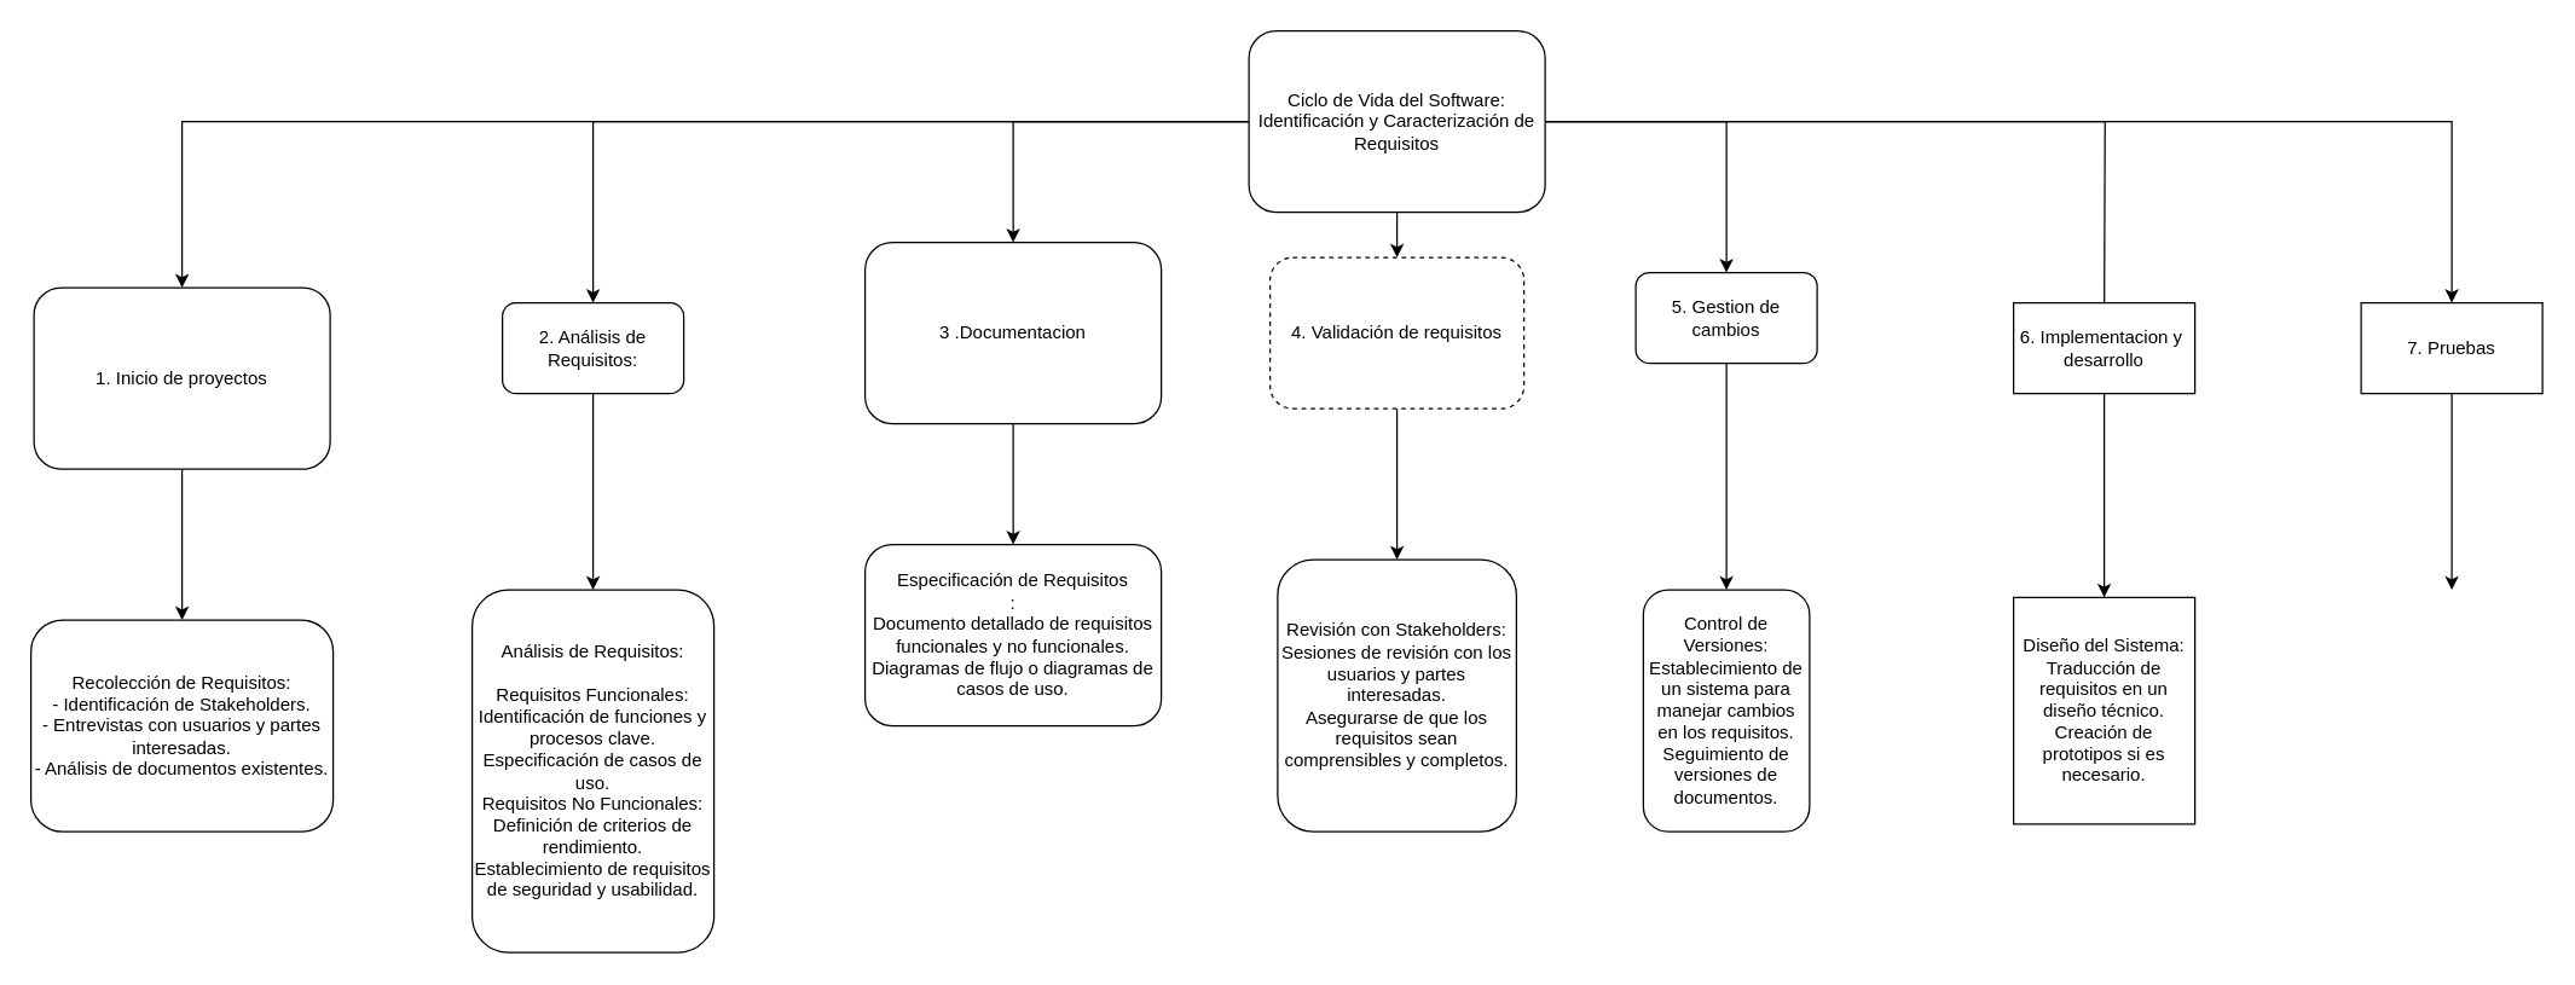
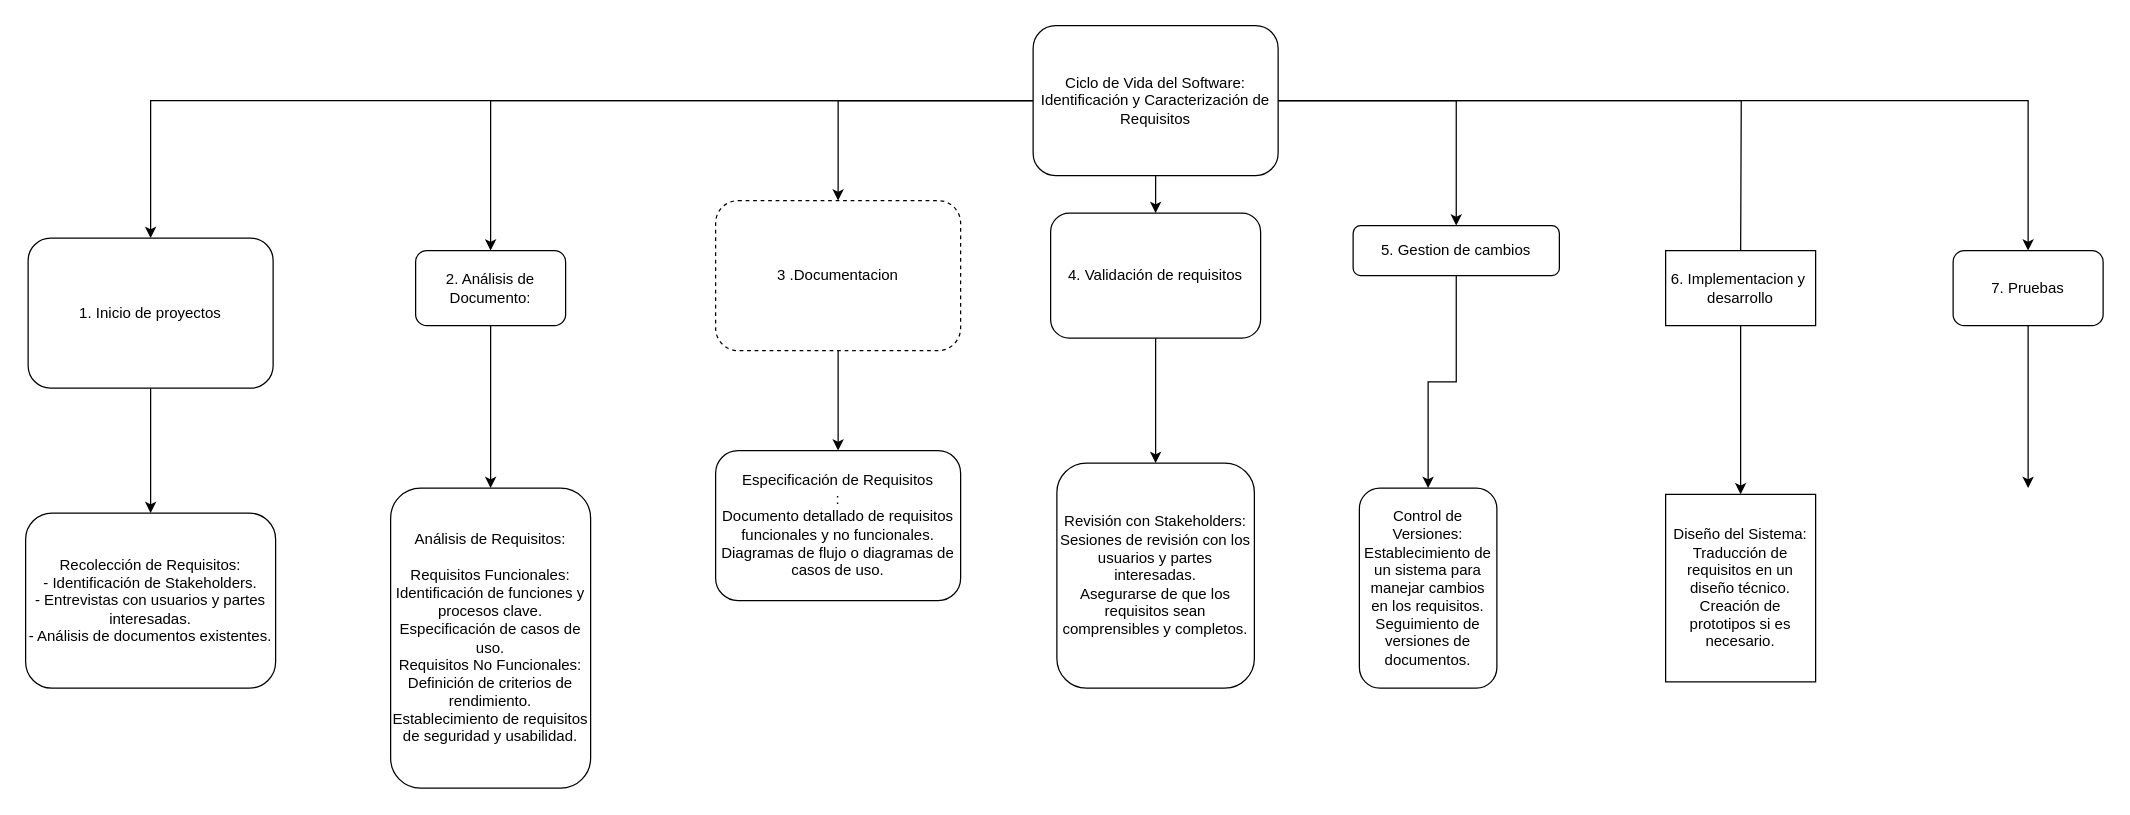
- <mxCell id="23" value="5. Gestion de cambios" style="whiteSpace=wrap;html=1;rounded=1;" vertex="1" parent="1"><mxGeometry x="1082" y="180" width="120" height="60" as="geometry" /></mxCell>
+ <mxCell id="23" value="5. Gestion de cambios" style="whiteSpace=wrap;html=1;rounded=1;" vertex="1" parent="1"><mxGeometry x="1082" y="180" width="165" height="40" as="geometry" /></mxCell>
- <mxCell id="17" value="&lt;div&gt;3 .Documentacion&lt;br&gt;&lt;/div&gt;" style="rounded=1;whiteSpace=wrap;html=1;" vertex="1" parent="1"><mxGeometry x="572" y="160" width="196" height="120" as="geometry" /></mxCell>
+ <mxCell id="17" value="&lt;div&gt;3 .Documentacion&lt;br&gt;&lt;/div&gt;" style="rounded=1;whiteSpace=wrap;html=1;dashed=1;" vertex="1" parent="1"><mxGeometry x="572" y="160" width="196" height="120" as="geometry" /></mxCell>
- <mxCell id="20" value="4. Validación de requisitos" style="whiteSpace=wrap;html=1;rounded=1;dashed=1;" vertex="1" parent="1"><mxGeometry x="840" y="170" width="168" height="100" as="geometry" /></mxCell>
+ <mxCell id="20" value="4. Validación de requisitos" style="whiteSpace=wrap;html=1;rounded=1;" vertex="1" parent="1"><mxGeometry x="840" y="170" width="168" height="100" as="geometry" /></mxCell>
- <mxCell id="14" value="2. Análisis de Requisitos:" style="rounded=1;whiteSpace=wrap;html=1;" vertex="1" parent="1"><mxGeometry x="332" y="200" width="120" height="60" as="geometry" /></mxCell>
+ <mxCell id="14" value="2. Análisis de Documento:" style="rounded=1;whiteSpace=wrap;html=1;" vertex="1" parent="1"><mxGeometry x="332" y="200" width="120" height="60" as="geometry" /></mxCell>
- <mxCell id="29" value="7. Pruebas" style="whiteSpace=wrap;html=1;rounded=0;" vertex="1" parent="1"><mxGeometry x="1562" y="200" width="120" height="60" as="geometry" /></mxCell>
+ <mxCell id="29" value="7. Pruebas" style="whiteSpace=wrap;html=1;rounded=1;" vertex="1" parent="1"><mxGeometry x="1562" y="200" width="120" height="60" as="geometry" /></mxCell>
